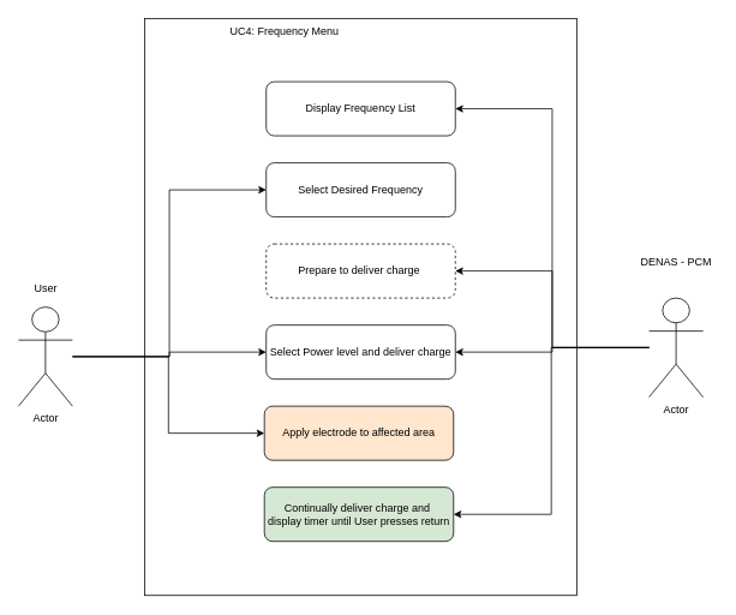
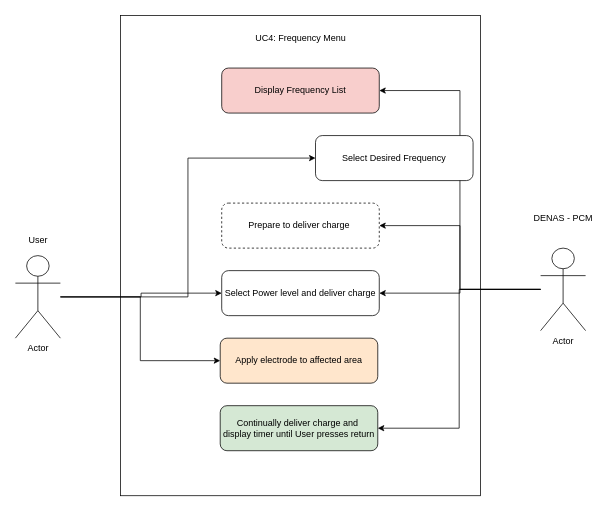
- <mxCell id="8" value="UC4: Frequency Menu" style="text;html=1;strokeColor=none;fillColor=none;align=center;verticalAlign=middle;whiteSpace=wrap;rounded=0;" vertex="1" parent="1"><mxGeometry x="172.5" y="25" width="285" height="20" as="geometry" /></mxCell>
+ <mxCell id="8" value="UC4: Frequency Menu" style="text;html=1;strokeColor=none;fillColor=none;align=center;verticalAlign=middle;whiteSpace=wrap;rounded=0;" vertex="1" parent="1"><mxGeometry x="257.5" y="40" width="285" height="20" as="geometry" /></mxCell>
- <mxCell id="9" value="Display Frequency List" style="rounded=1;whiteSpace=wrap;html=1;" vertex="1" parent="1"><mxGeometry x="295" y="90" width="210" height="60" as="geometry" /></mxCell>
+ <mxCell id="9" value="Display Frequency List" style="rounded=1;whiteSpace=wrap;html=1;fillColor=#f8cecc;" vertex="1" parent="1"><mxGeometry x="295" y="90" width="210" height="60" as="geometry" /></mxCell>
- <mxCell id="16" value="Select Desired Frequency" style="rounded=1;whiteSpace=wrap;html=1;" vertex="1" parent="1"><mxGeometry x="295" y="180" width="210" height="60" as="geometry" /></mxCell>
+ <mxCell id="16" value="Select Desired Frequency" style="rounded=1;whiteSpace=wrap;html=1;" vertex="1" parent="1"><mxGeometry x="420" y="180" width="210" height="60" as="geometry" /></mxCell>
